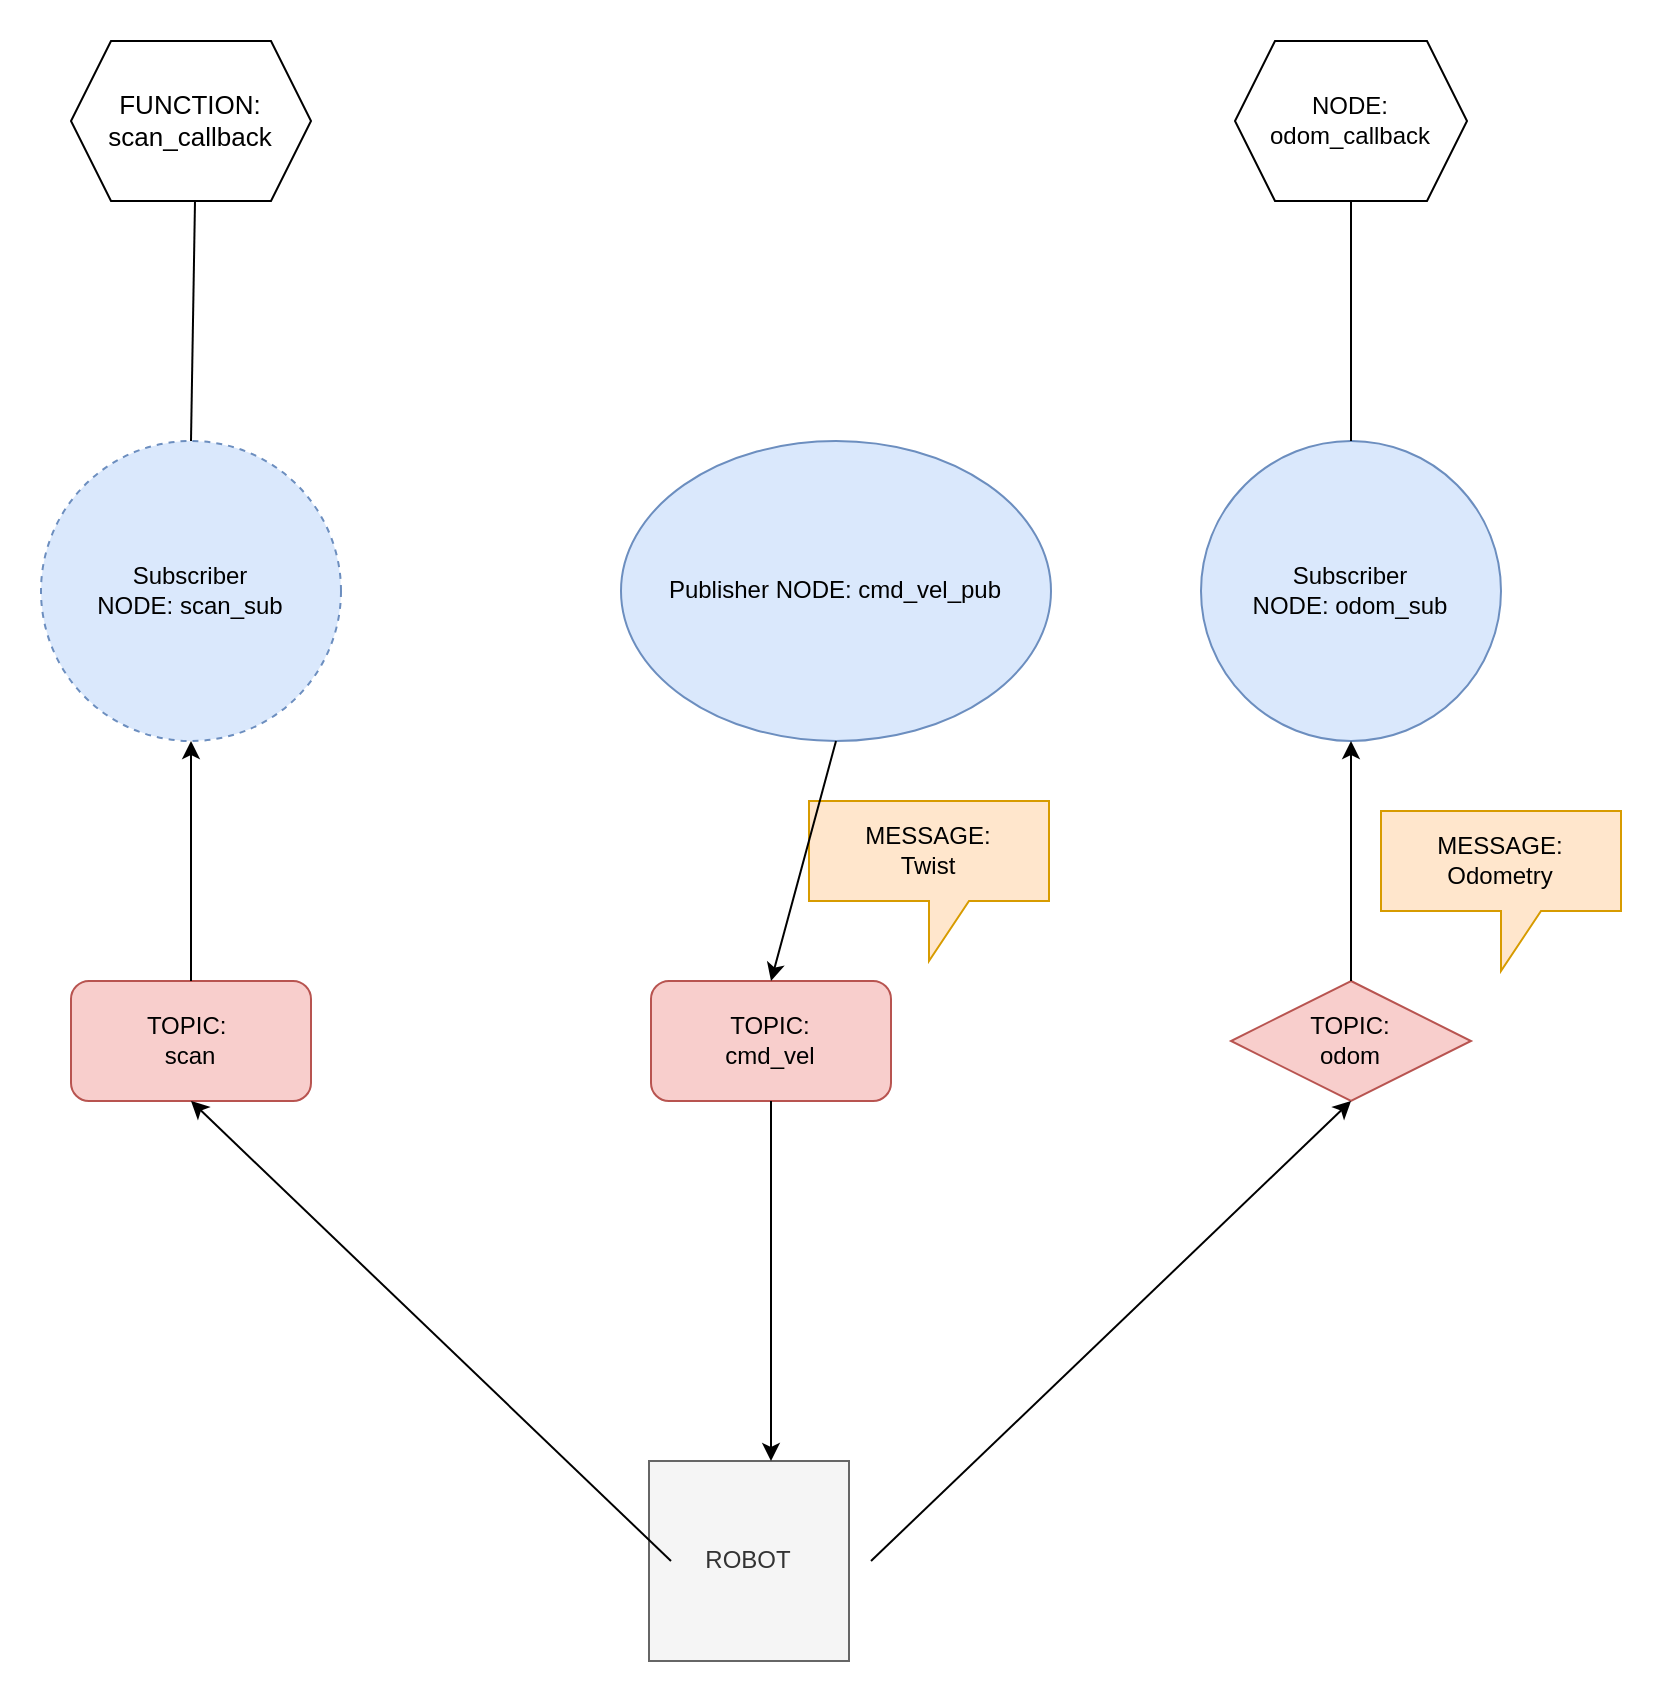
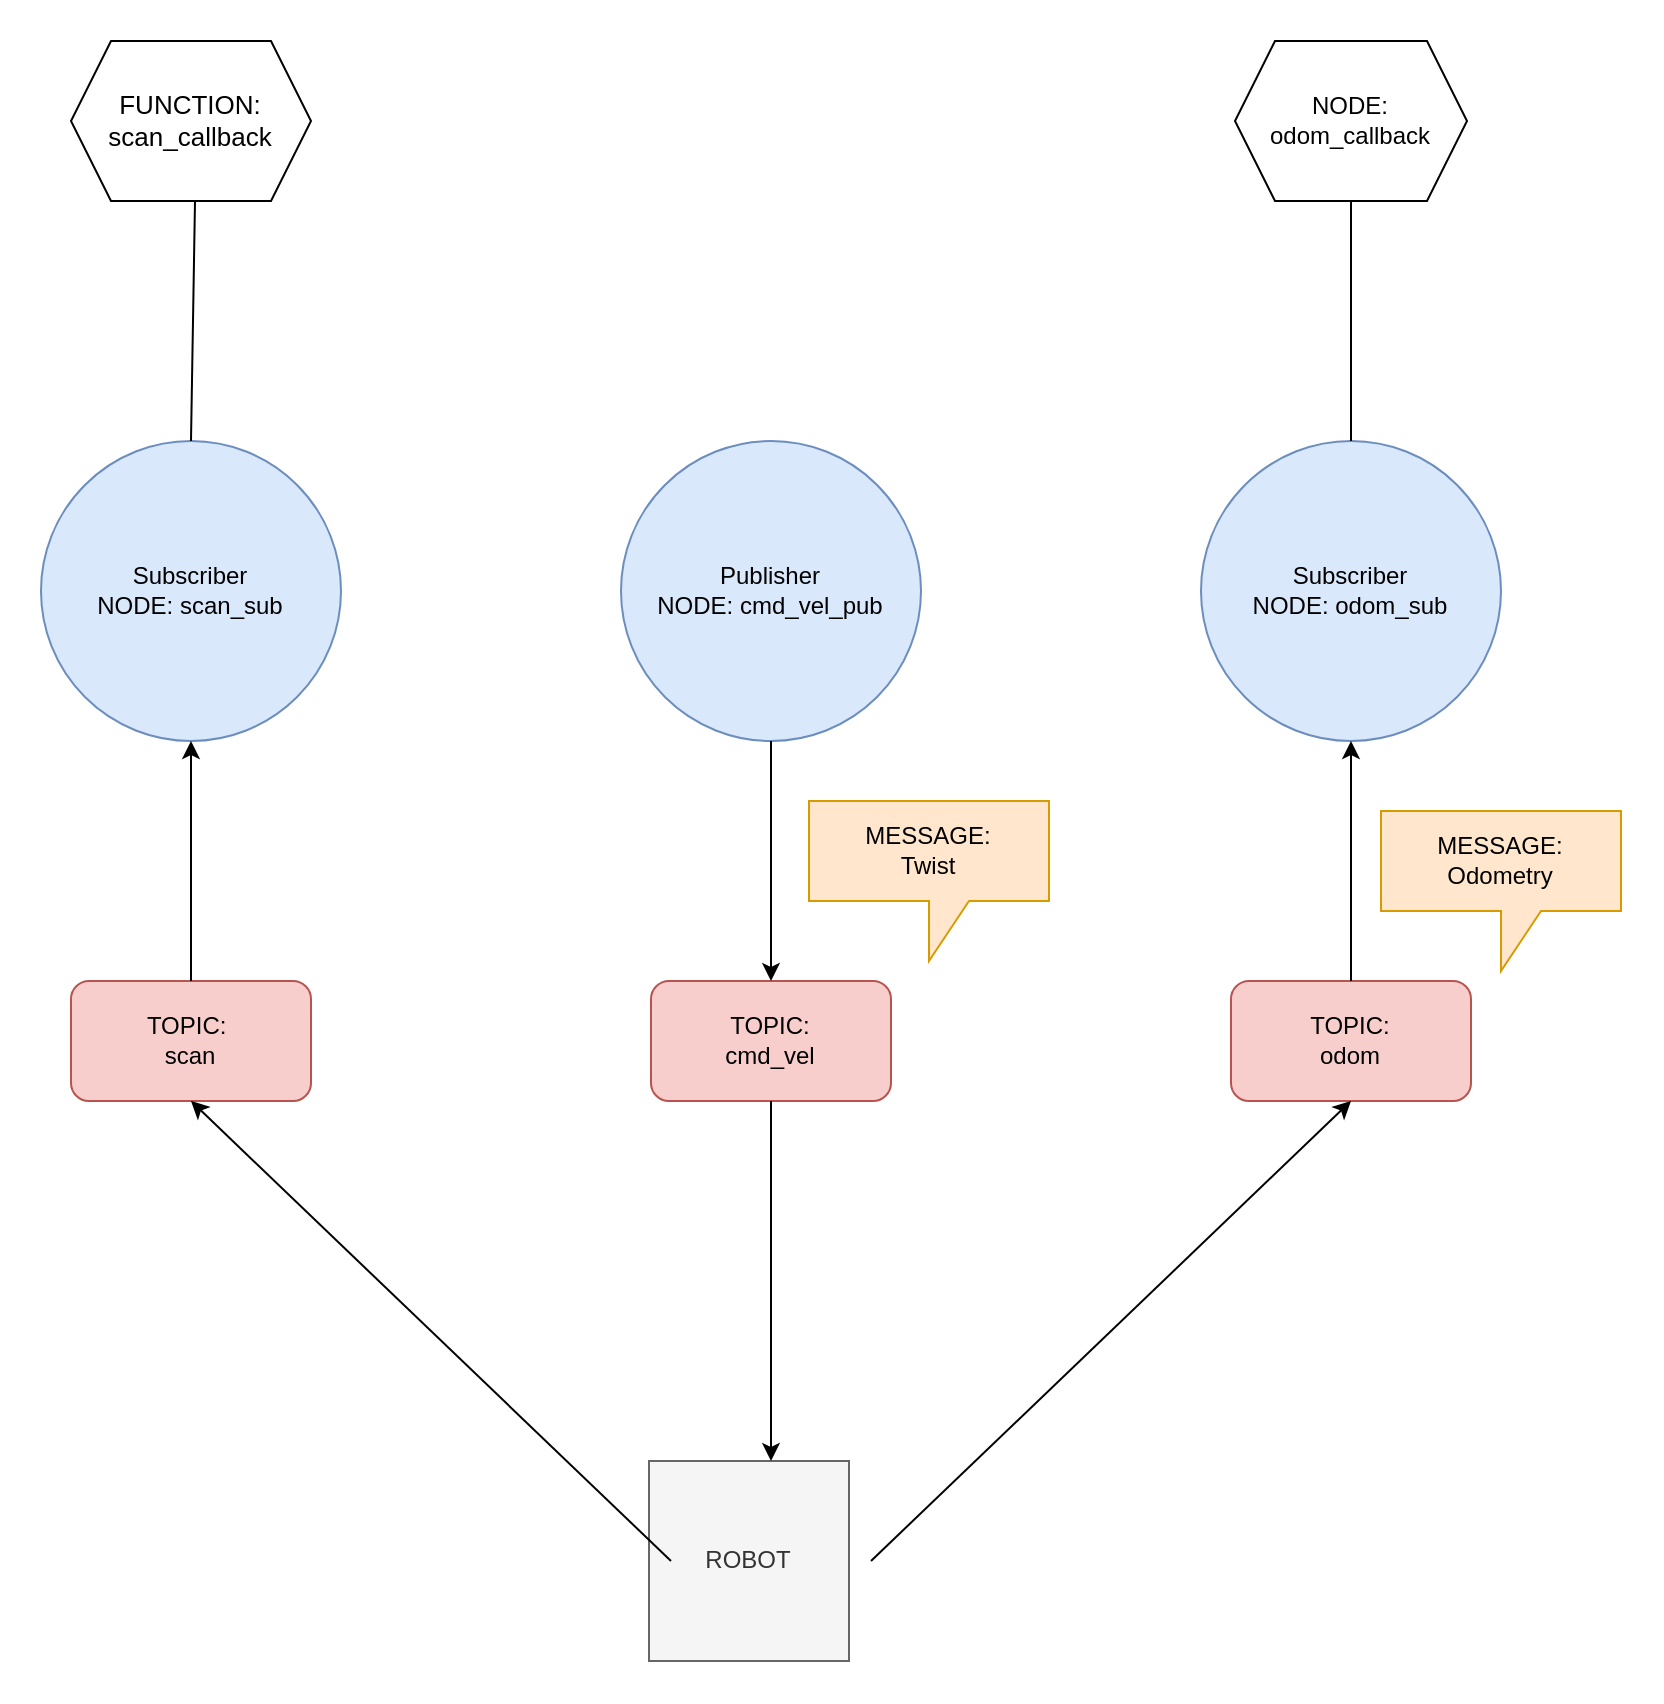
- <mxCell id="3" value="Subscriber&lt;br&gt;NODE:&amp;nbsp;scan_sub" style="ellipse;whiteSpace=wrap;html=1;aspect=fixed;fillColor=#dae8fc;strokeColor=#6c8ebf;dashed=1;" parent="1" vertex="1"><mxGeometry x="20" y="220" width="150" height="150" as="geometry" /></mxCell>
+ <mxCell id="3" value="Subscriber&lt;br&gt;NODE:&amp;nbsp;scan_sub" style="ellipse;whiteSpace=wrap;html=1;aspect=fixed;fillColor=#dae8fc;strokeColor=#6c8ebf;" parent="1" vertex="1"><mxGeometry x="20" y="220" width="150" height="150" as="geometry" /></mxCell>
- <mxCell id="2" value="Publisher NODE:&amp;nbsp;cmd_vel_pub" style="ellipse;whiteSpace=wrap;html=1;aspect=fixed;fillColor=#dae8fc;strokeColor=#6c8ebf;" parent="1" vertex="1"><mxGeometry x="310" y="220" width="215" height="150" as="geometry" /></mxCell>
+ <mxCell id="2" value="Publisher NODE:&amp;nbsp;cmd_vel_pub" style="ellipse;whiteSpace=wrap;html=1;aspect=fixed;fillColor=#dae8fc;strokeColor=#6c8ebf;" parent="1" vertex="1"><mxGeometry x="310" y="220" width="150" height="150" as="geometry" /></mxCell>
- <mxCell id="9" value="TOPIC:&lt;br&gt;odom" style="rhombus;whiteSpace=wrap;html=1;fillColor=#f8cecc;strokeColor=#b85450;" parent="1" vertex="1"><mxGeometry x="615" y="490" width="120" height="60" as="geometry" /></mxCell>
+ <mxCell id="9" value="TOPIC:&lt;br&gt;odom" style="rounded=1;whiteSpace=wrap;html=1;fillColor=#f8cecc;strokeColor=#b85450;" parent="1" vertex="1"><mxGeometry x="615" y="490" width="120" height="60" as="geometry" /></mxCell>
